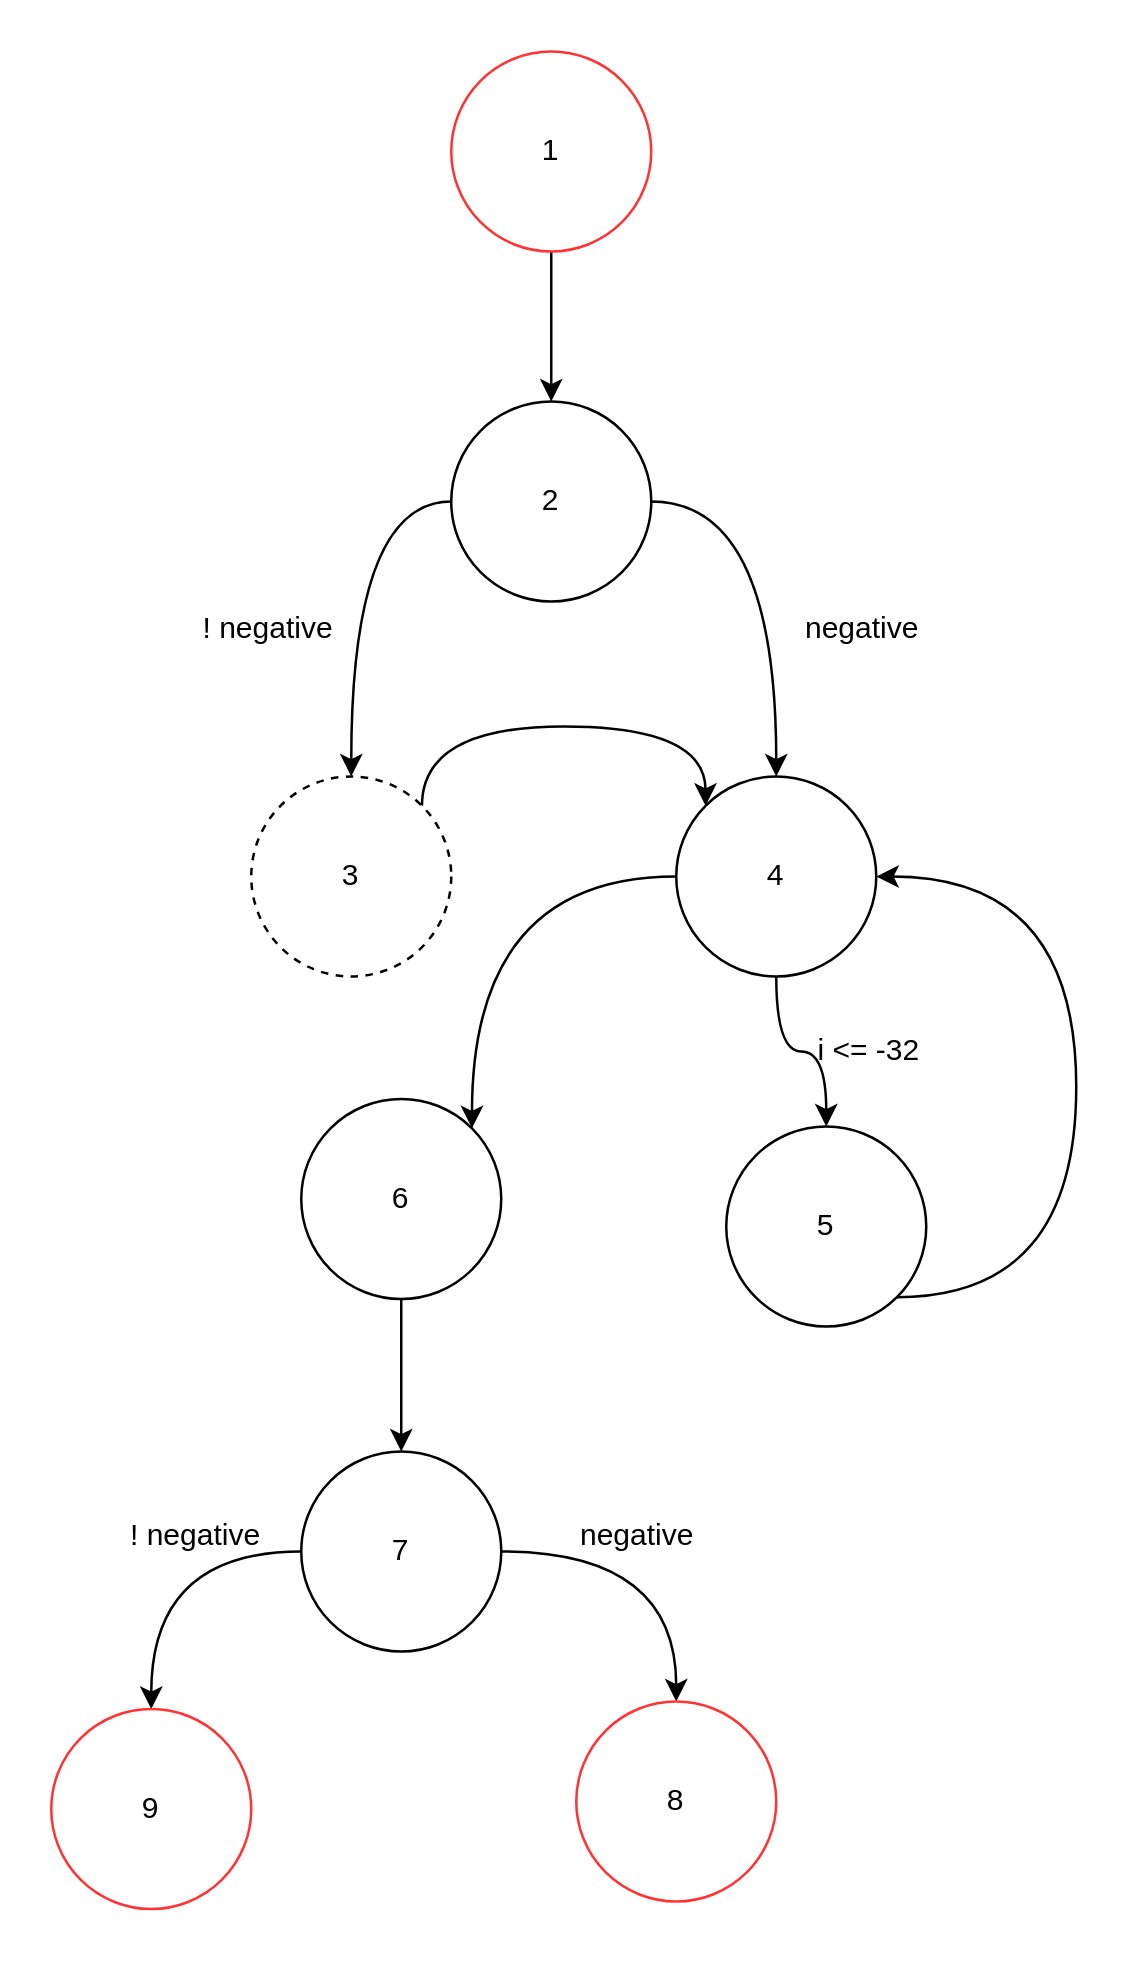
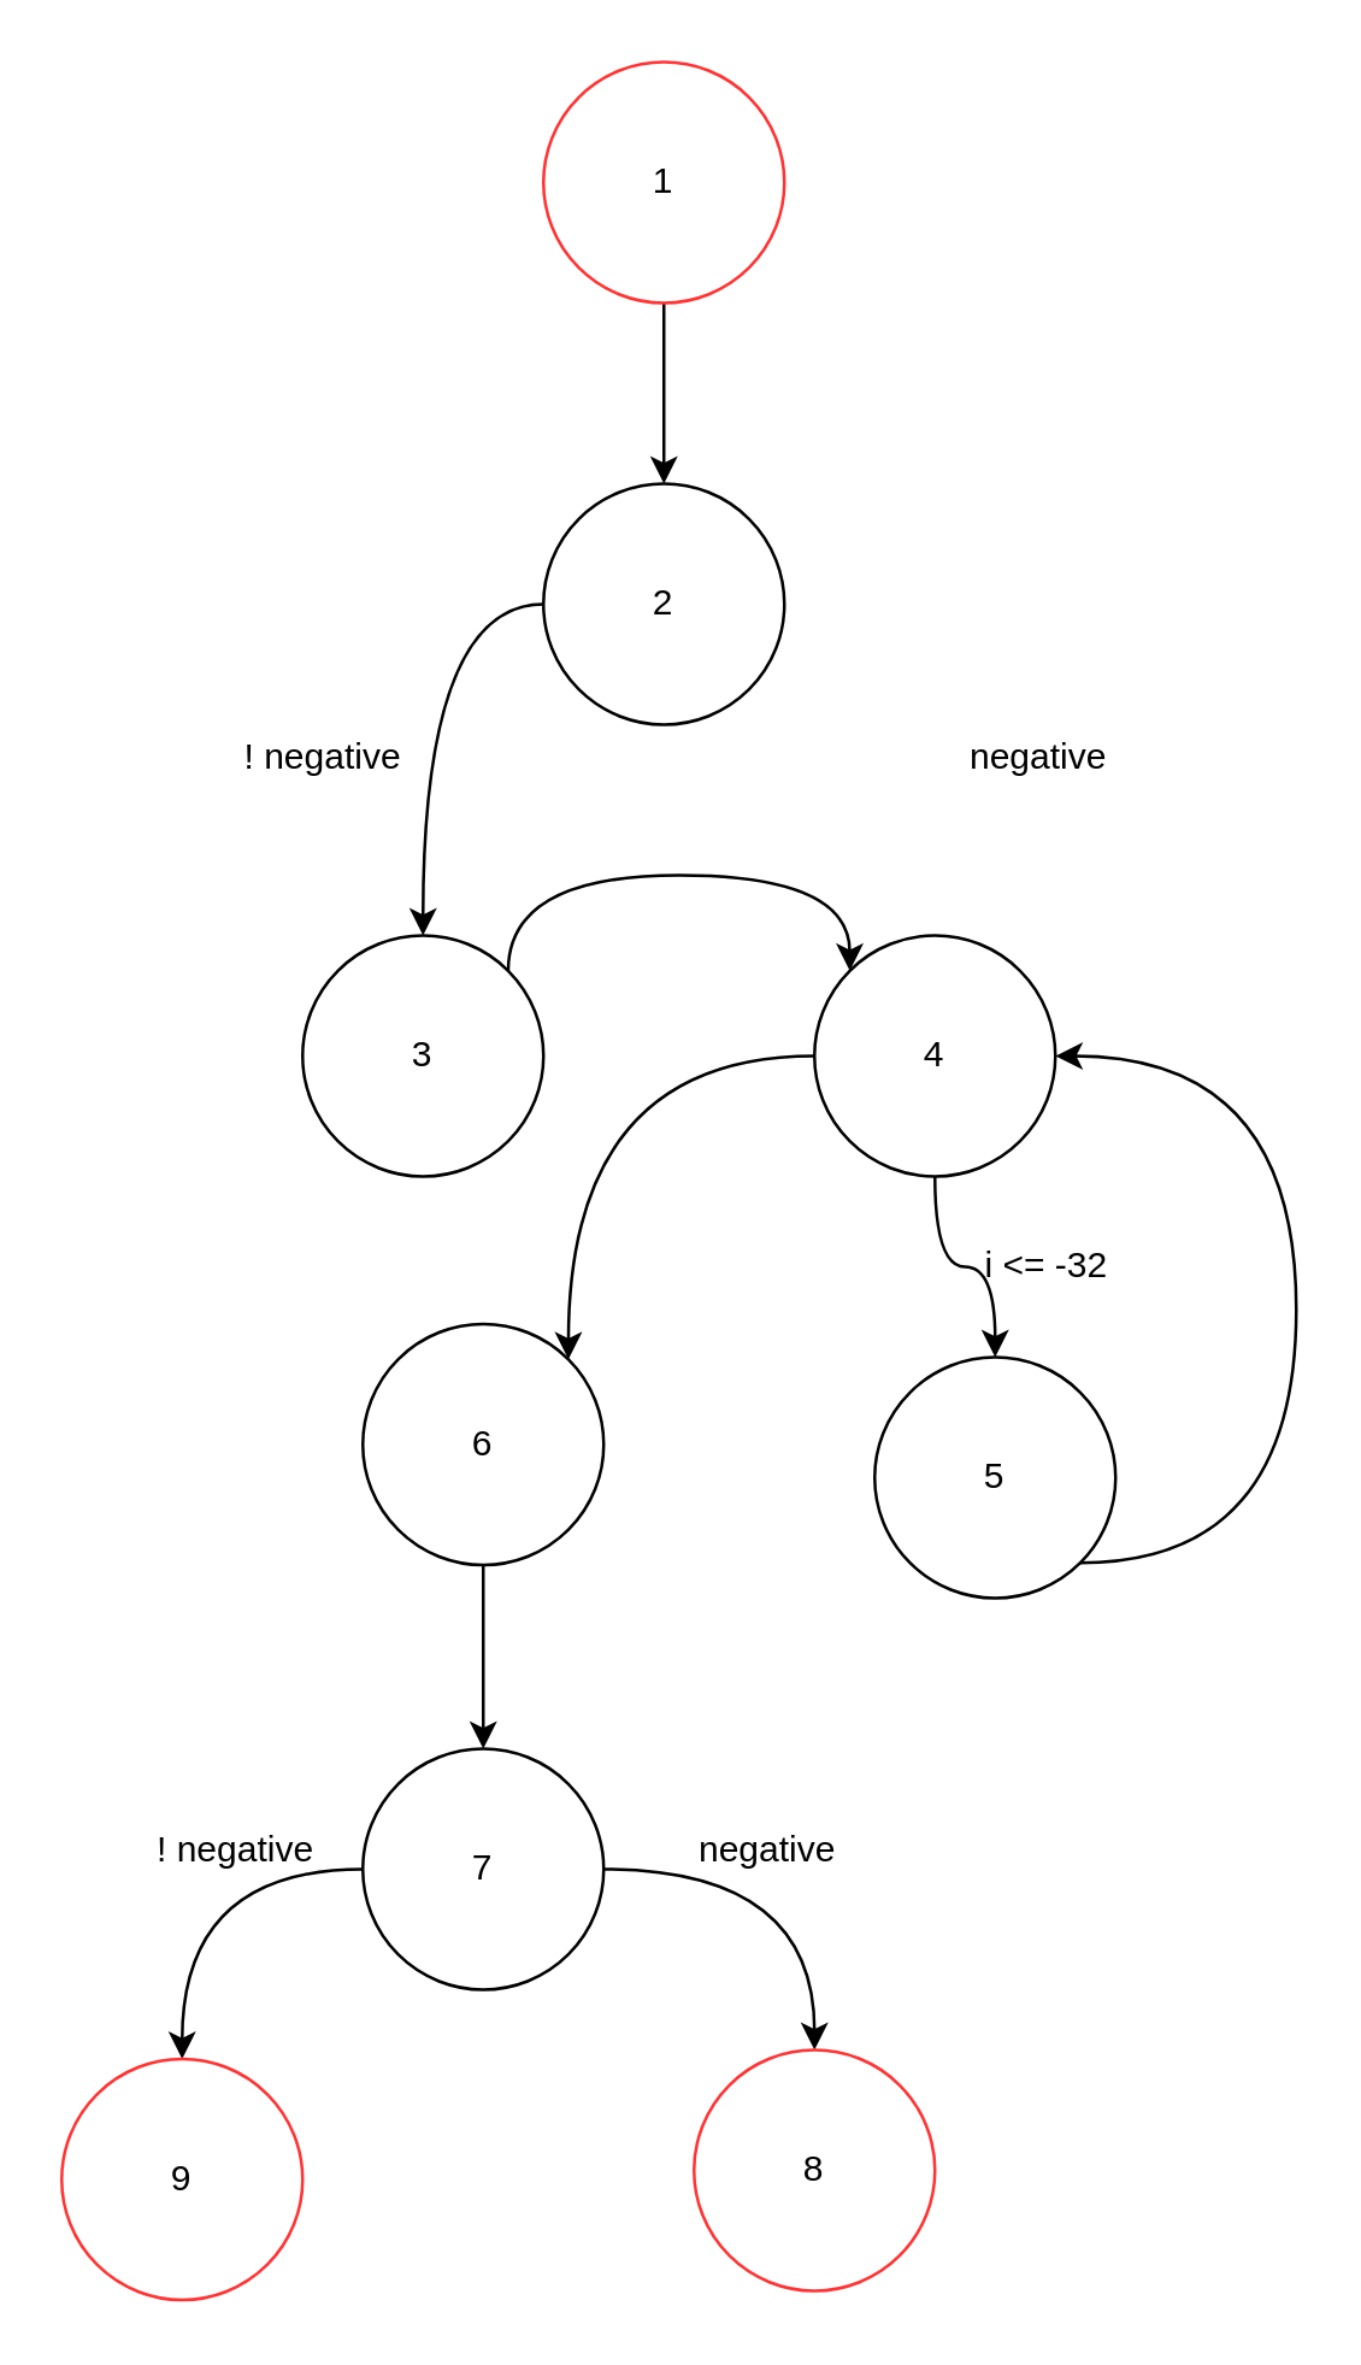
- <mxCell id="5" style="edgeStyle=orthogonalEdgeStyle;curved=1;rounded=0;orthogonalLoop=1;jettySize=auto;html=1;exitX=1;exitY=0.5;exitDx=0;exitDy=0;entryX=0.5;entryY=0;entryDx=0;entryDy=0;" edge="1" parent="1" source="6" target="11"><mxGeometry relative="1" as="geometry" /></mxCell>
- <mxCell id="8" value="3" style="ellipse;whiteSpace=wrap;html=1;aspect=fixed;strokeColor=#000000;dashed=1;" vertex="1" parent="1"><mxGeometry x="100" y="310" width="80" height="80" as="geometry" /></mxCell>
+ <mxCell id="8" value="3" style="ellipse;whiteSpace=wrap;html=1;aspect=fixed;strokeColor=#000000;" vertex="1" parent="1"><mxGeometry x="100" y="310" width="80" height="80" as="geometry" /></mxCell>
